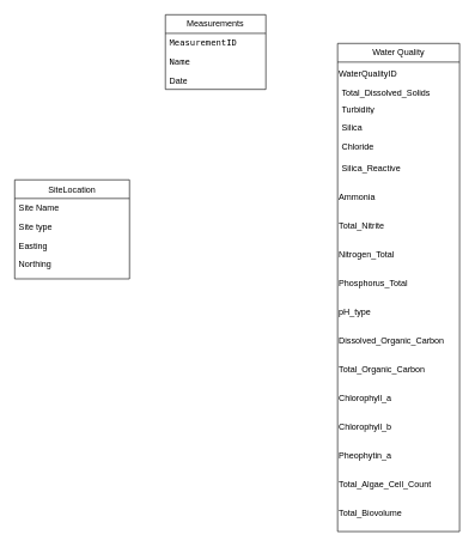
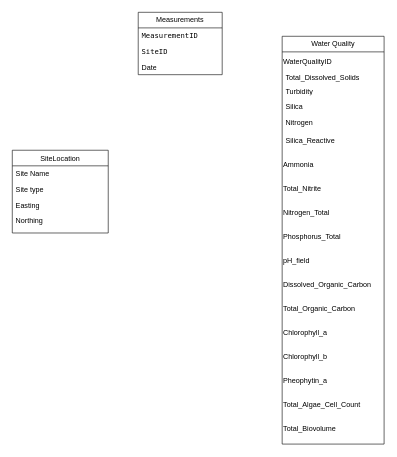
- <mxCell id="28" value="&lt;code data-immersive-translate-walked=&quot;51381624-1146-47ab-9a6e-6d469dfeb2ce&quot;&gt;Name&lt;/code&gt;" style="text;strokeColor=none;fillColor=none;align=left;verticalAlign=top;spacingLeft=4;spacingRight=4;overflow=hidden;rotatable=0;points=[[0,0.5],[1,0.5]];portConstraint=eastwest;whiteSpace=wrap;html=1;" vertex="1" parent="26"><mxGeometry y="52" width="140" height="26" as="geometry" /></mxCell>
+ <mxCell id="28" value="&lt;code data-immersive-translate-walked=&quot;51381624-1146-47ab-9a6e-6d469dfeb2ce&quot;&gt;SiteID&lt;/code&gt;" style="text;strokeColor=none;fillColor=none;align=left;verticalAlign=top;spacingLeft=4;spacingRight=4;overflow=hidden;rotatable=0;points=[[0,0.5],[1,0.5]];portConstraint=eastwest;whiteSpace=wrap;html=1;" vertex="1" parent="26"><mxGeometry y="52" width="140" height="26" as="geometry" /></mxCell>
- <mxCell id="12" value="Chloride" style="text;strokeColor=none;align=left;fillColor=none;html=1;verticalAlign=top;whiteSpace=wrap;rounded=0;spacingLeft=4;spacingRight=4;" vertex="1" parent="7"><mxGeometry y="130" width="170" height="30" as="geometry" /></mxCell>
+ <mxCell id="12" value="Nitrogen" style="text;strokeColor=none;align=left;fillColor=none;html=1;verticalAlign=top;whiteSpace=wrap;rounded=0;spacingLeft=4;spacingRight=4;" vertex="1" parent="7"><mxGeometry y="130" width="170" height="30" as="geometry" /></mxCell>
- <mxCell id="18" value="pH_type" style="text;whiteSpace=wrap;" vertex="1" parent="7"><mxGeometry y="360" width="170" height="40" as="geometry" /></mxCell>
+ <mxCell id="18" value="pH_field" style="text;whiteSpace=wrap;" vertex="1" parent="7"><mxGeometry y="360" width="170" height="40" as="geometry" /></mxCell>
